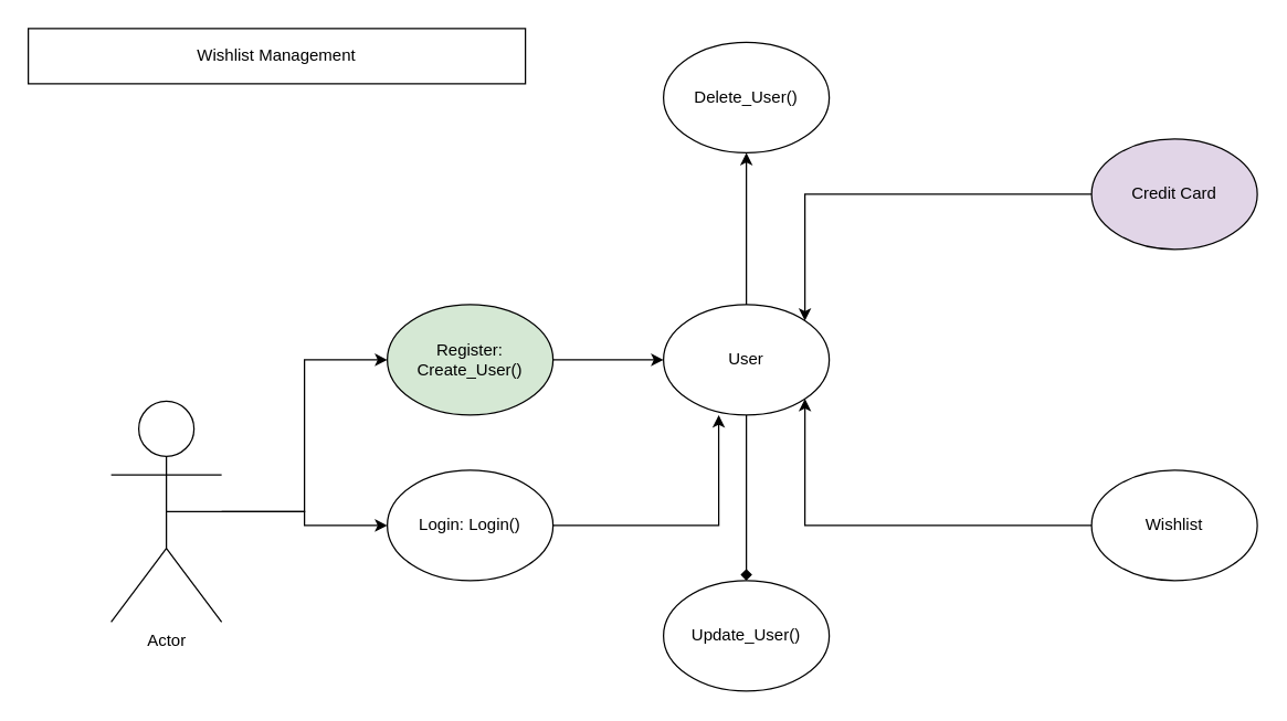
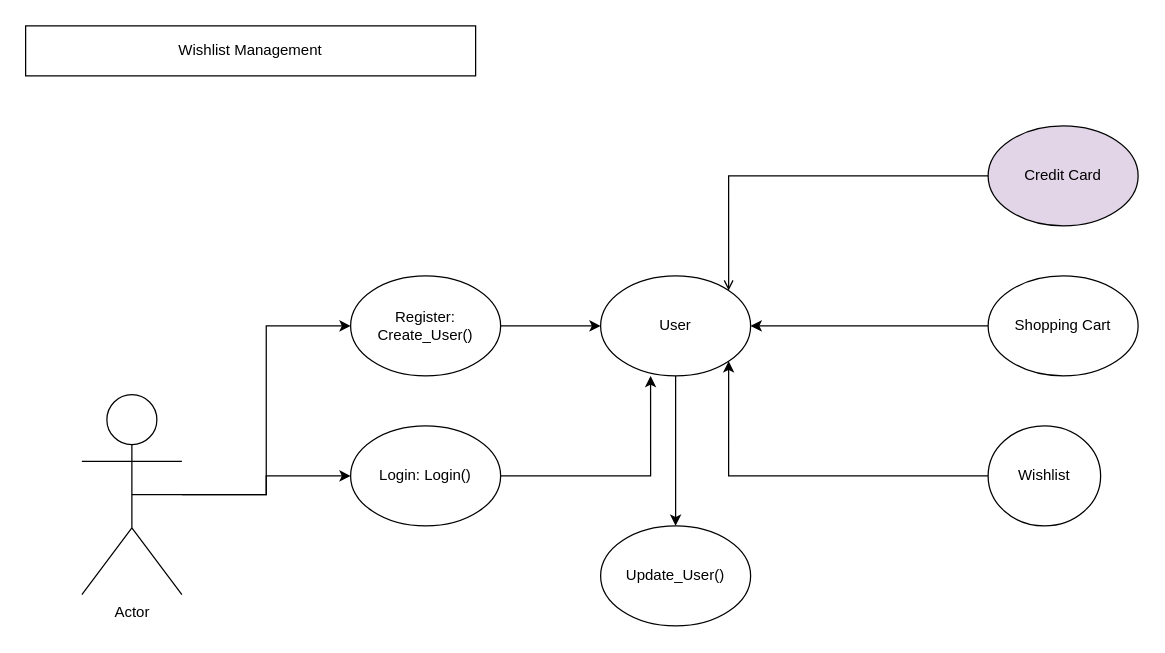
- <mxCell id="20" value="Delete_User()" style="ellipse;whiteSpace=wrap;html=1;" parent="1" vertex="1"><mxGeometry x="480" y="30" width="120" height="80" as="geometry" /></mxCell>
- <mxCell id="10" style="edgeStyle=orthogonalEdgeStyle;rounded=0;orthogonalLoop=1;jettySize=auto;html=1;exitX=0.5;exitY=0;exitDx=0;exitDy=0;entryX=0.5;entryY=1;entryDx=0;entryDy=0;" parent="1" source="11" target="20" edge="1"><mxGeometry relative="1" as="geometry" /></mxCell>
- <mxCell id="14" style="edgeStyle=orthogonalEdgeStyle;rounded=0;orthogonalLoop=1;jettySize=auto;html=1;exitX=0;exitY=0.5;exitDx=0;exitDy=0;entryX=1;entryY=0;entryDx=0;entryDy=0;" parent="1" source="15" target="11" edge="1"><mxGeometry relative="1" as="geometry" /></mxCell>
+ <mxCell id="14" style="edgeStyle=orthogonalEdgeStyle;rounded=0;orthogonalLoop=1;jettySize=auto;html=1;exitX=0;exitY=0.5;exitDx=0;exitDy=0;entryX=1;entryY=0;entryDx=0;entryDy=0;endArrow=open;" parent="1" source="15" target="11" edge="1"><mxGeometry relative="1" as="geometry" /></mxCell>
- <mxCell id="6" value="Register: Create_User()" style="ellipse;whiteSpace=wrap;html=1;fillColor=#d5e8d4;" parent="1" vertex="1"><mxGeometry x="280" y="220" width="120" height="80" as="geometry" /></mxCell>
+ <mxCell id="6" value="Register: Create_User()" style="ellipse;whiteSpace=wrap;html=1;" parent="1" vertex="1"><mxGeometry x="280" y="220" width="120" height="80" as="geometry" /></mxCell>
+ <mxCell id="7" style="edgeStyle=orthogonalEdgeStyle;rounded=0;orthogonalLoop=1;jettySize=auto;html=1;exitX=0;exitY=0.5;exitDx=0;exitDy=0;entryX=1;entryY=0.5;entryDx=0;entryDy=0;" parent="1" source="8" target="11" edge="1"><mxGeometry relative="1" as="geometry" /></mxCell>
+ <mxCell id="8" value="Shopping Cart" style="ellipse;whiteSpace=wrap;html=1;" parent="1" vertex="1"><mxGeometry x="790" y="220" width="120" height="80" as="geometry" /></mxCell>
- <mxCell id="4" value="Actor" style="shape=umlActor;verticalLabelPosition=bottom;verticalAlign=top;html=1;outlineConnect=0;" parent="1" vertex="1"><mxGeometry x="80" y="290" width="80" height="160" as="geometry" /></mxCell>
+ <mxCell id="4" value="Actor" style="shape=umlActor;verticalLabelPosition=bottom;verticalAlign=top;html=1;outlineConnect=0;" parent="1" vertex="1"><mxGeometry x="65" y="315" width="80" height="160" as="geometry" /></mxCell>
- <mxCell id="13" value="Wishlist" style="ellipse;whiteSpace=wrap;html=1;" parent="1" vertex="1"><mxGeometry x="790" y="340" width="120" height="80" as="geometry" /></mxCell>
+ <mxCell id="13" value="Wishlist" style="ellipse;whiteSpace=wrap;html=1;" parent="1" vertex="1"><mxGeometry x="790" y="340" width="90" height="80" as="geometry" /></mxCell>
- <mxCell id="9" style="edgeStyle=orthogonalEdgeStyle;rounded=0;orthogonalLoop=1;jettySize=auto;html=1;exitX=0.5;exitY=1;exitDx=0;exitDy=0;entryX=0.5;entryY=0;entryDx=0;entryDy=0;endArrow=diamond;" parent="1" source="11" target="19" edge="1"><mxGeometry relative="1" as="geometry" /></mxCell>
+ <mxCell id="9" style="edgeStyle=orthogonalEdgeStyle;rounded=0;orthogonalLoop=1;jettySize=auto;html=1;exitX=0.5;exitY=1;exitDx=0;exitDy=0;entryX=0.5;entryY=0;entryDx=0;entryDy=0;" parent="1" source="11" target="19" edge="1"><mxGeometry relative="1" as="geometry" /></mxCell>
